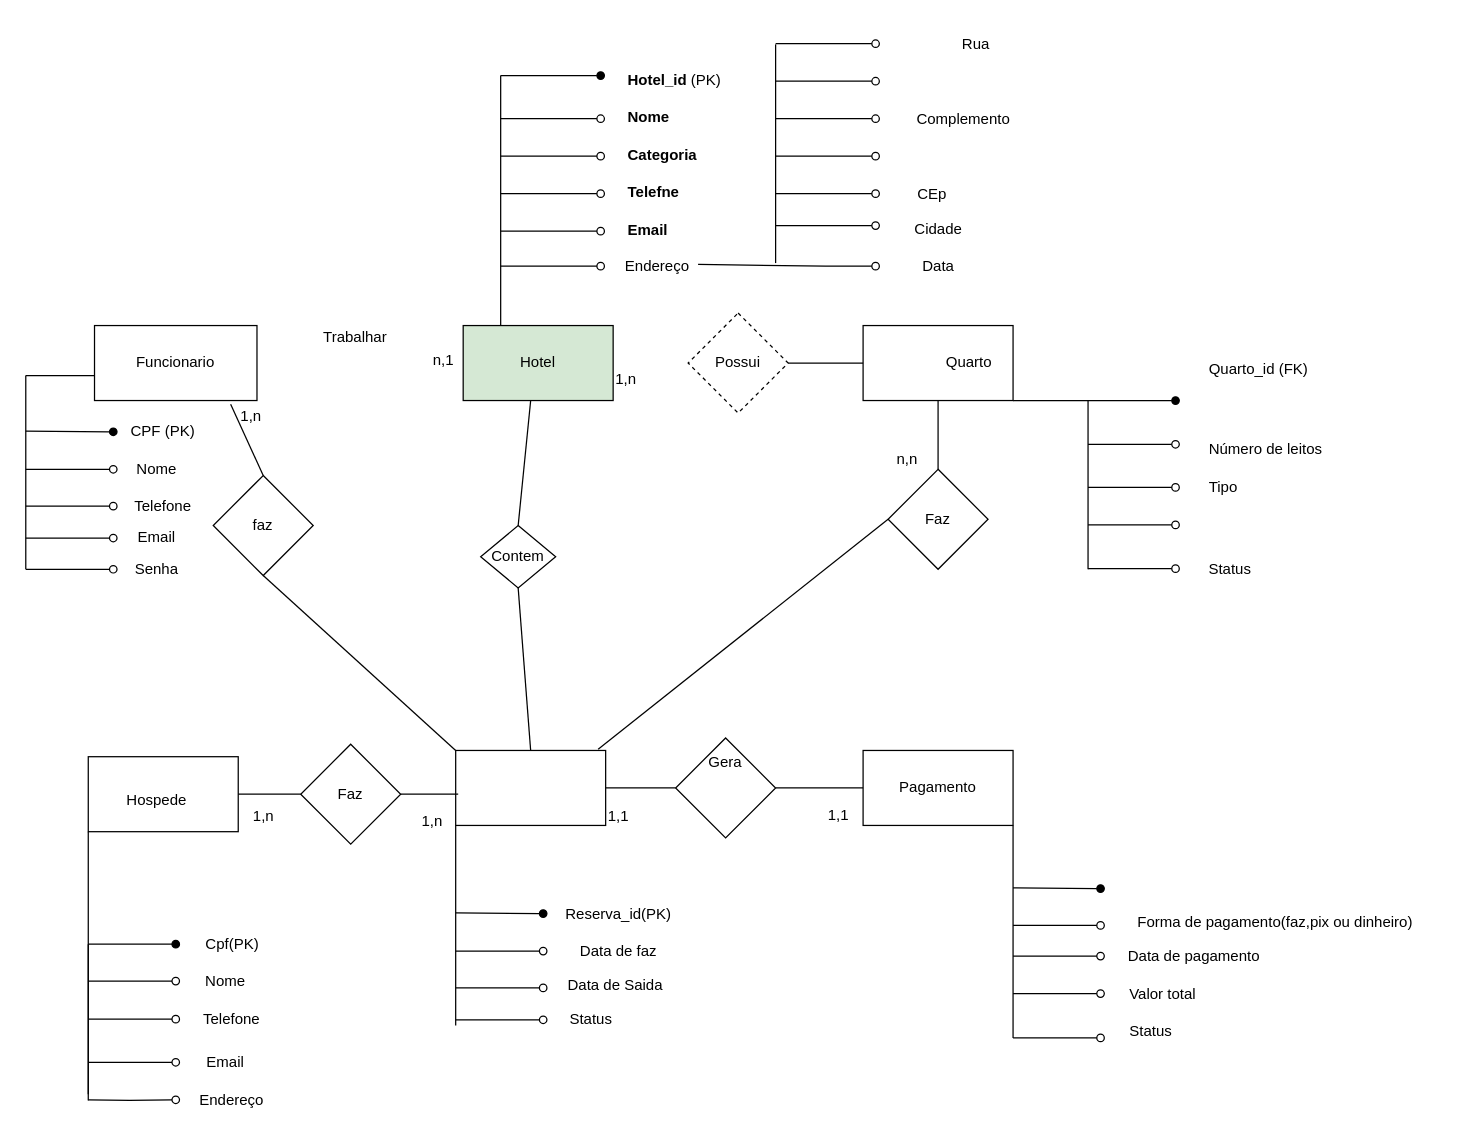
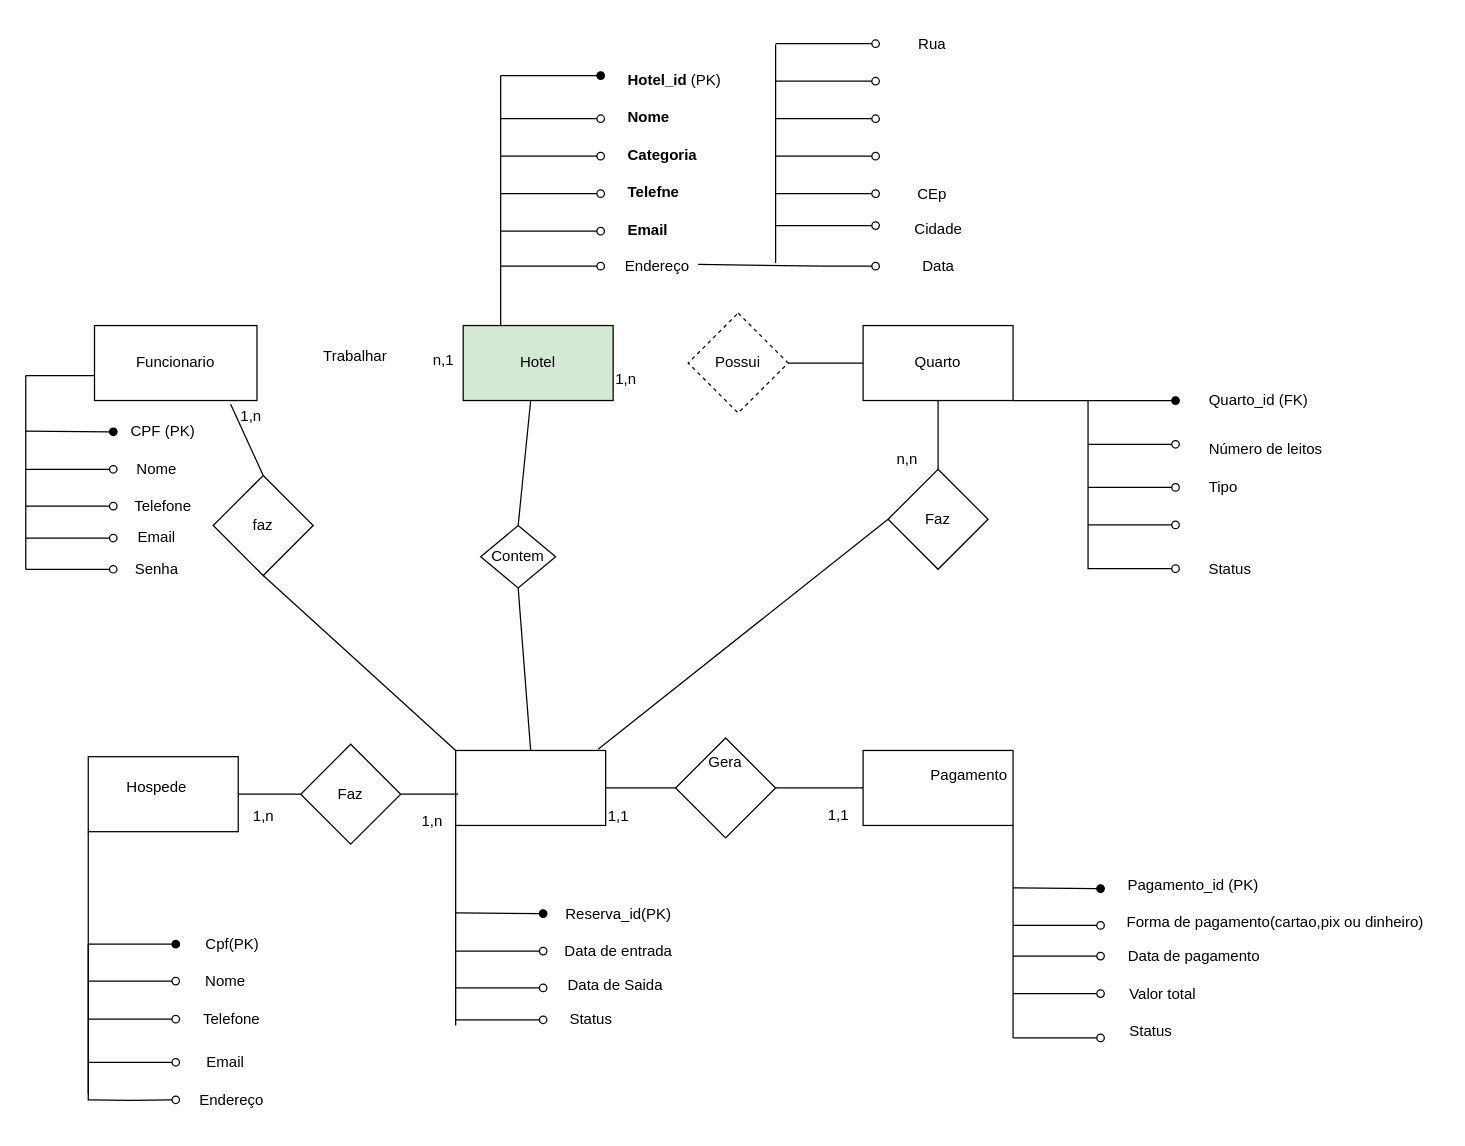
- <mxCell id="60" value="Rua" style="text;html=1;align=center;verticalAlign=middle;resizable=0;points=[];autosize=1;strokeColor=none;fillColor=none;" vertex="1" parent="1"><mxGeometry x="755" y="20" width="50" height="30" as="geometry" /></mxCell>
+ <mxCell id="60" value="Rua" style="text;html=1;align=center;verticalAlign=middle;resizable=0;points=[];autosize=1;strokeColor=none;fillColor=none;" vertex="1" parent="1"><mxGeometry x="720" y="20" width="50" height="30" as="geometry" /></mxCell>
- <mxCell id="62" value="Complemento" style="text;html=1;align=center;verticalAlign=middle;resizable=0;points=[];autosize=1;strokeColor=none;fillColor=none;" vertex="1" parent="1"><mxGeometry x="720" y="80" width="100" height="30" as="geometry" /></mxCell>
- <mxCell id="31" value="&lt;font style=&quot;vertical-align: inherit;&quot;&gt;&lt;font style=&quot;vertical-align: inherit;&quot;&gt;Trabalhar&amp;nbsp;&lt;/font&gt;&lt;/font&gt;" style="text;html=1;align=center;verticalAlign=middle;resizable=0;points=[];autosize=1;strokeColor=none;fillColor=none;" vertex="1" parent="1"><mxGeometry x="245" y="255" width="80" height="30" as="geometry" /></mxCell>
+ <mxCell id="31" value="&lt;font style=&quot;vertical-align: inherit;&quot;&gt;&lt;font style=&quot;vertical-align: inherit;&quot;&gt;Trabalhar&amp;nbsp;&lt;/font&gt;&lt;/font&gt;" style="text;html=1;align=center;verticalAlign=middle;resizable=0;points=[];autosize=1;strokeColor=none;fillColor=none;" vertex="1" parent="1"><mxGeometry x="245" y="270" width="80" height="30" as="geometry" /></mxCell>
- <mxCell id="32" value="Quarto" style="text;html=1;align=center;verticalAlign=middle;whiteSpace=wrap;rounded=0;" vertex="1" parent="1"><mxGeometry x="745" y="275" width="60" height="30" as="geometry" /></mxCell>
+ <mxCell id="32" value="Quarto" style="text;html=1;align=center;verticalAlign=middle;whiteSpace=wrap;rounded=0;" vertex="1" parent="1"><mxGeometry x="720" y="275" width="60" height="30" as="geometry" /></mxCell>
- <mxCell id="38" value="Quarto_id (FK)" style="text;html=1;align=left;verticalAlign=middle;resizable=0;points=[];autosize=1;strokeColor=none;fillColor=none;" vertex="1" parent="1"><mxGeometry x="965" y="280" width="100" height="30" as="geometry" /></mxCell>
+ <mxCell id="38" value="Quarto_id (FK)" style="text;html=1;align=left;verticalAlign=middle;resizable=0;points=[];autosize=1;strokeColor=none;fillColor=none;" vertex="1" parent="1"><mxGeometry x="965" y="305" width="100" height="30" as="geometry" /></mxCell>
- <mxCell id="11" value="Pagamento" style="text;html=1;align=center;verticalAlign=middle;whiteSpace=wrap;rounded=0;" vertex="1" parent="1"><mxGeometry x="720" y="615" width="60" height="30" as="geometry" /></mxCell>
+ <mxCell id="11" value="Pagamento" style="text;html=1;align=center;verticalAlign=middle;whiteSpace=wrap;rounded=0;" vertex="1" parent="1"><mxGeometry x="745" y="605" width="60" height="30" as="geometry" /></mxCell>
- <mxCell id="13" value="Hospede" style="text;html=1;align=center;verticalAlign=middle;whiteSpace=wrap;rounded=0;" vertex="1" parent="1"><mxGeometry x="95" y="625" width="60" height="30" as="geometry" /></mxCell>
+ <mxCell id="13" value="Hospede" style="text;html=1;align=center;verticalAlign=middle;whiteSpace=wrap;rounded=0;" vertex="1" parent="1"><mxGeometry x="95" y="615" width="60" height="30" as="geometry" /></mxCell>
+ <mxCell id="94" value="Pagamento_id (PK)" style="text;html=1;align=left;verticalAlign=middle;whiteSpace=wrap;rounded=0;" vertex="1" parent="1"><mxGeometry x="900" y="693.25" width="110" height="30" as="geometry" /></mxCell>
- <mxCell id="102" value="Forma de pagamento(faz,pix ou dinheiro)" style="text;html=1;align=center;verticalAlign=middle;whiteSpace=wrap;rounded=0;" vertex="1" parent="1"><mxGeometry x="890" y="723.25" width="260" height="30" as="geometry" /></mxCell>
+ <mxCell id="102" value="Forma de pagamento(cartao,pix ou dinheiro)" style="text;html=1;align=center;verticalAlign=middle;whiteSpace=wrap;rounded=0;" vertex="1" parent="1"><mxGeometry x="890" y="723.25" width="260" height="30" as="geometry" /></mxCell>
- <mxCell id="85" value="Data de faz" style="text;html=1;align=center;verticalAlign=middle;whiteSpace=wrap;rounded=0;" vertex="1" parent="1"><mxGeometry x="433.5" y="745.5" width="121" height="30" as="geometry" /></mxCell>
+ <mxCell id="85" value="Data de entrada" style="text;html=1;align=center;verticalAlign=middle;whiteSpace=wrap;rounded=0;" vertex="1" parent="1"><mxGeometry x="433.5" y="745.5" width="121" height="30" as="geometry" /></mxCell>
